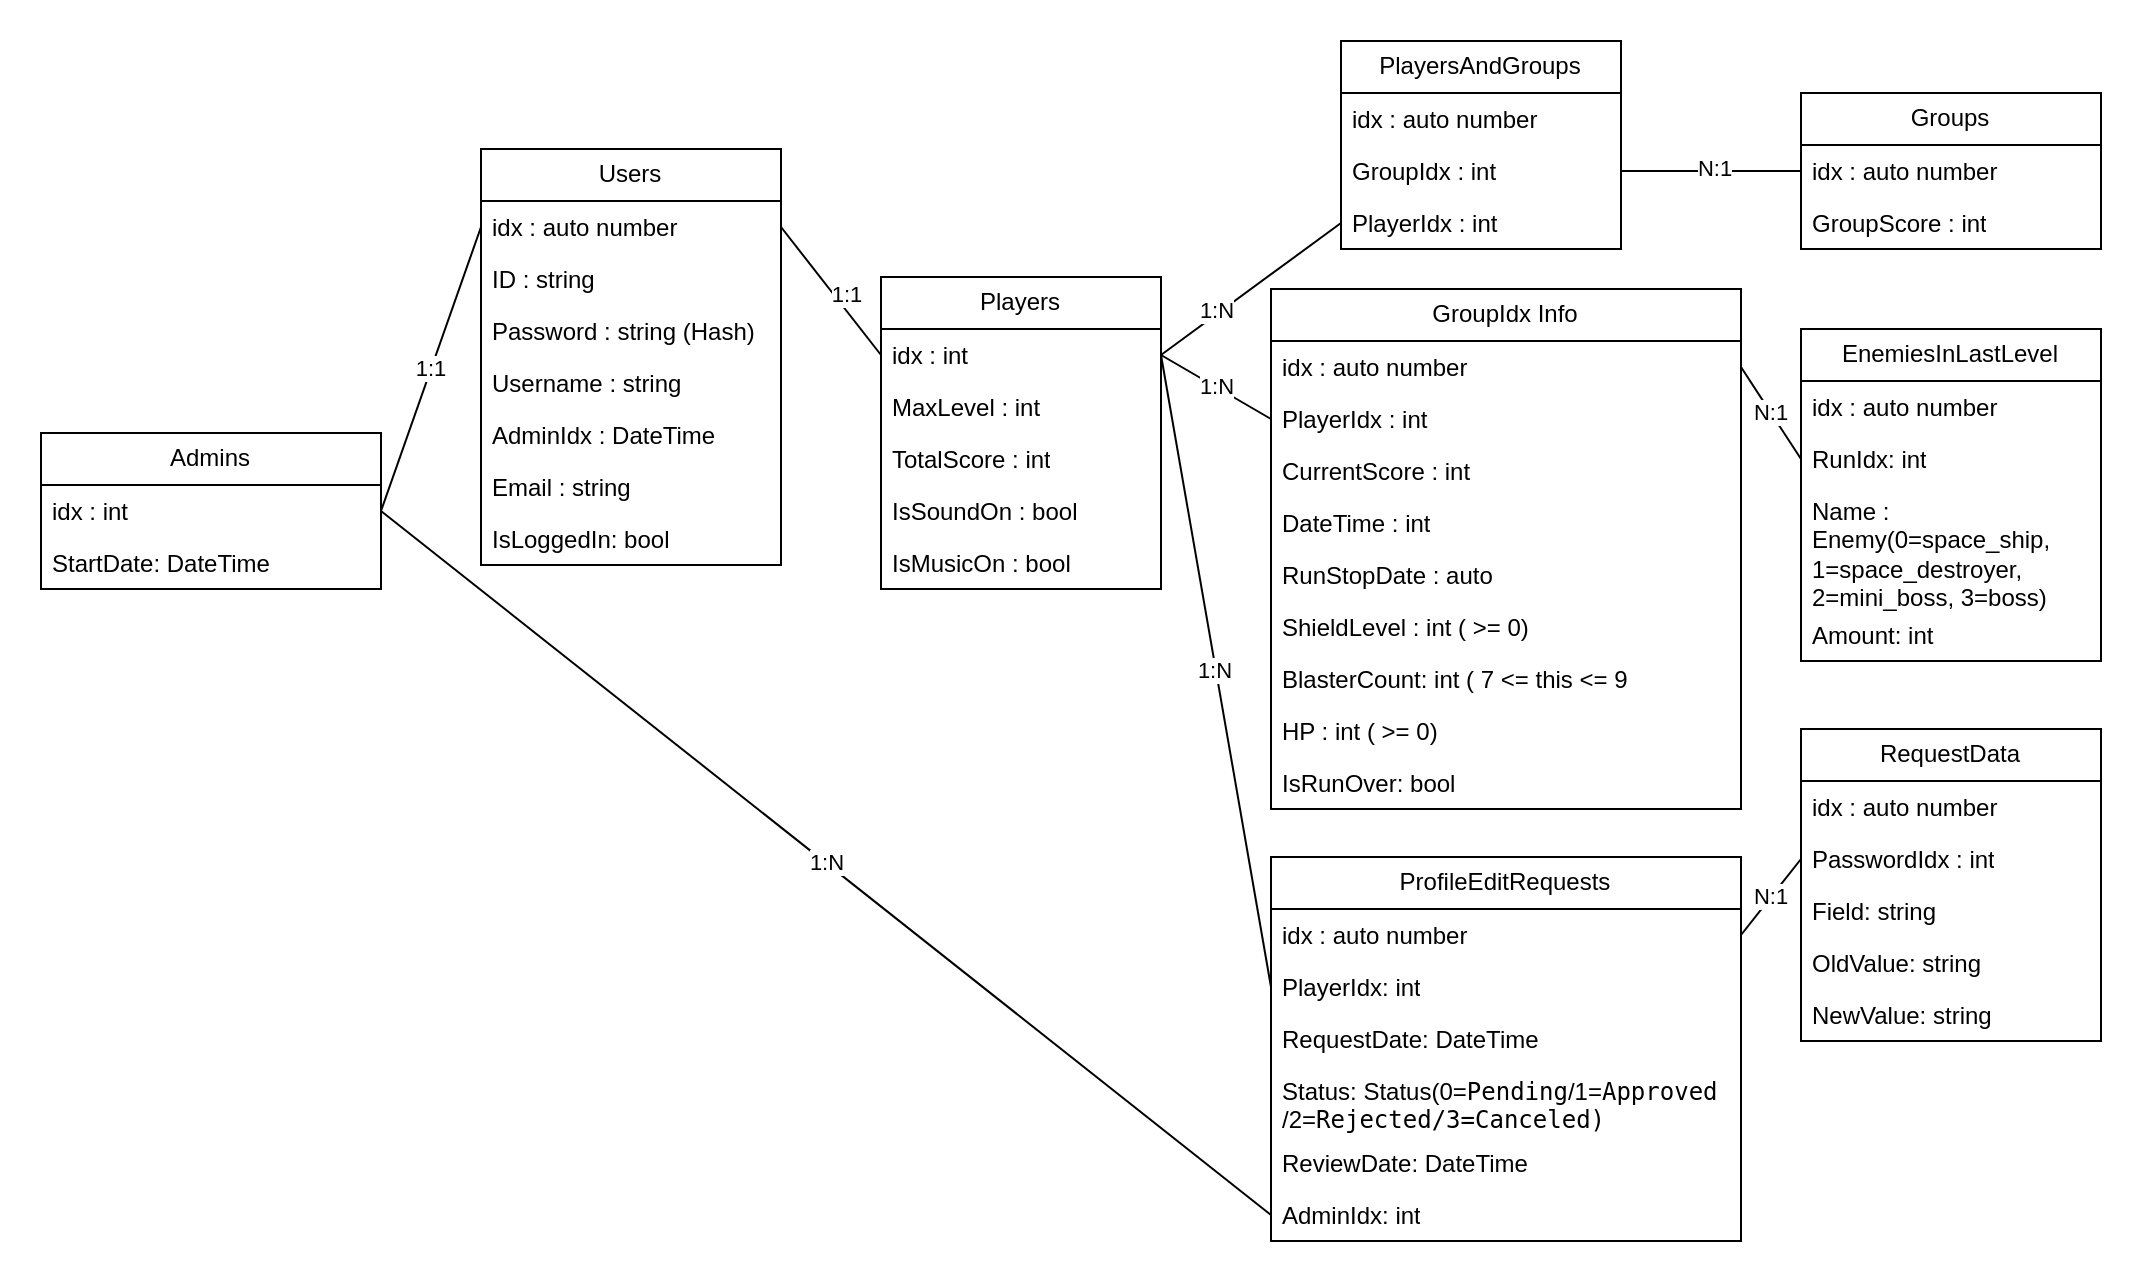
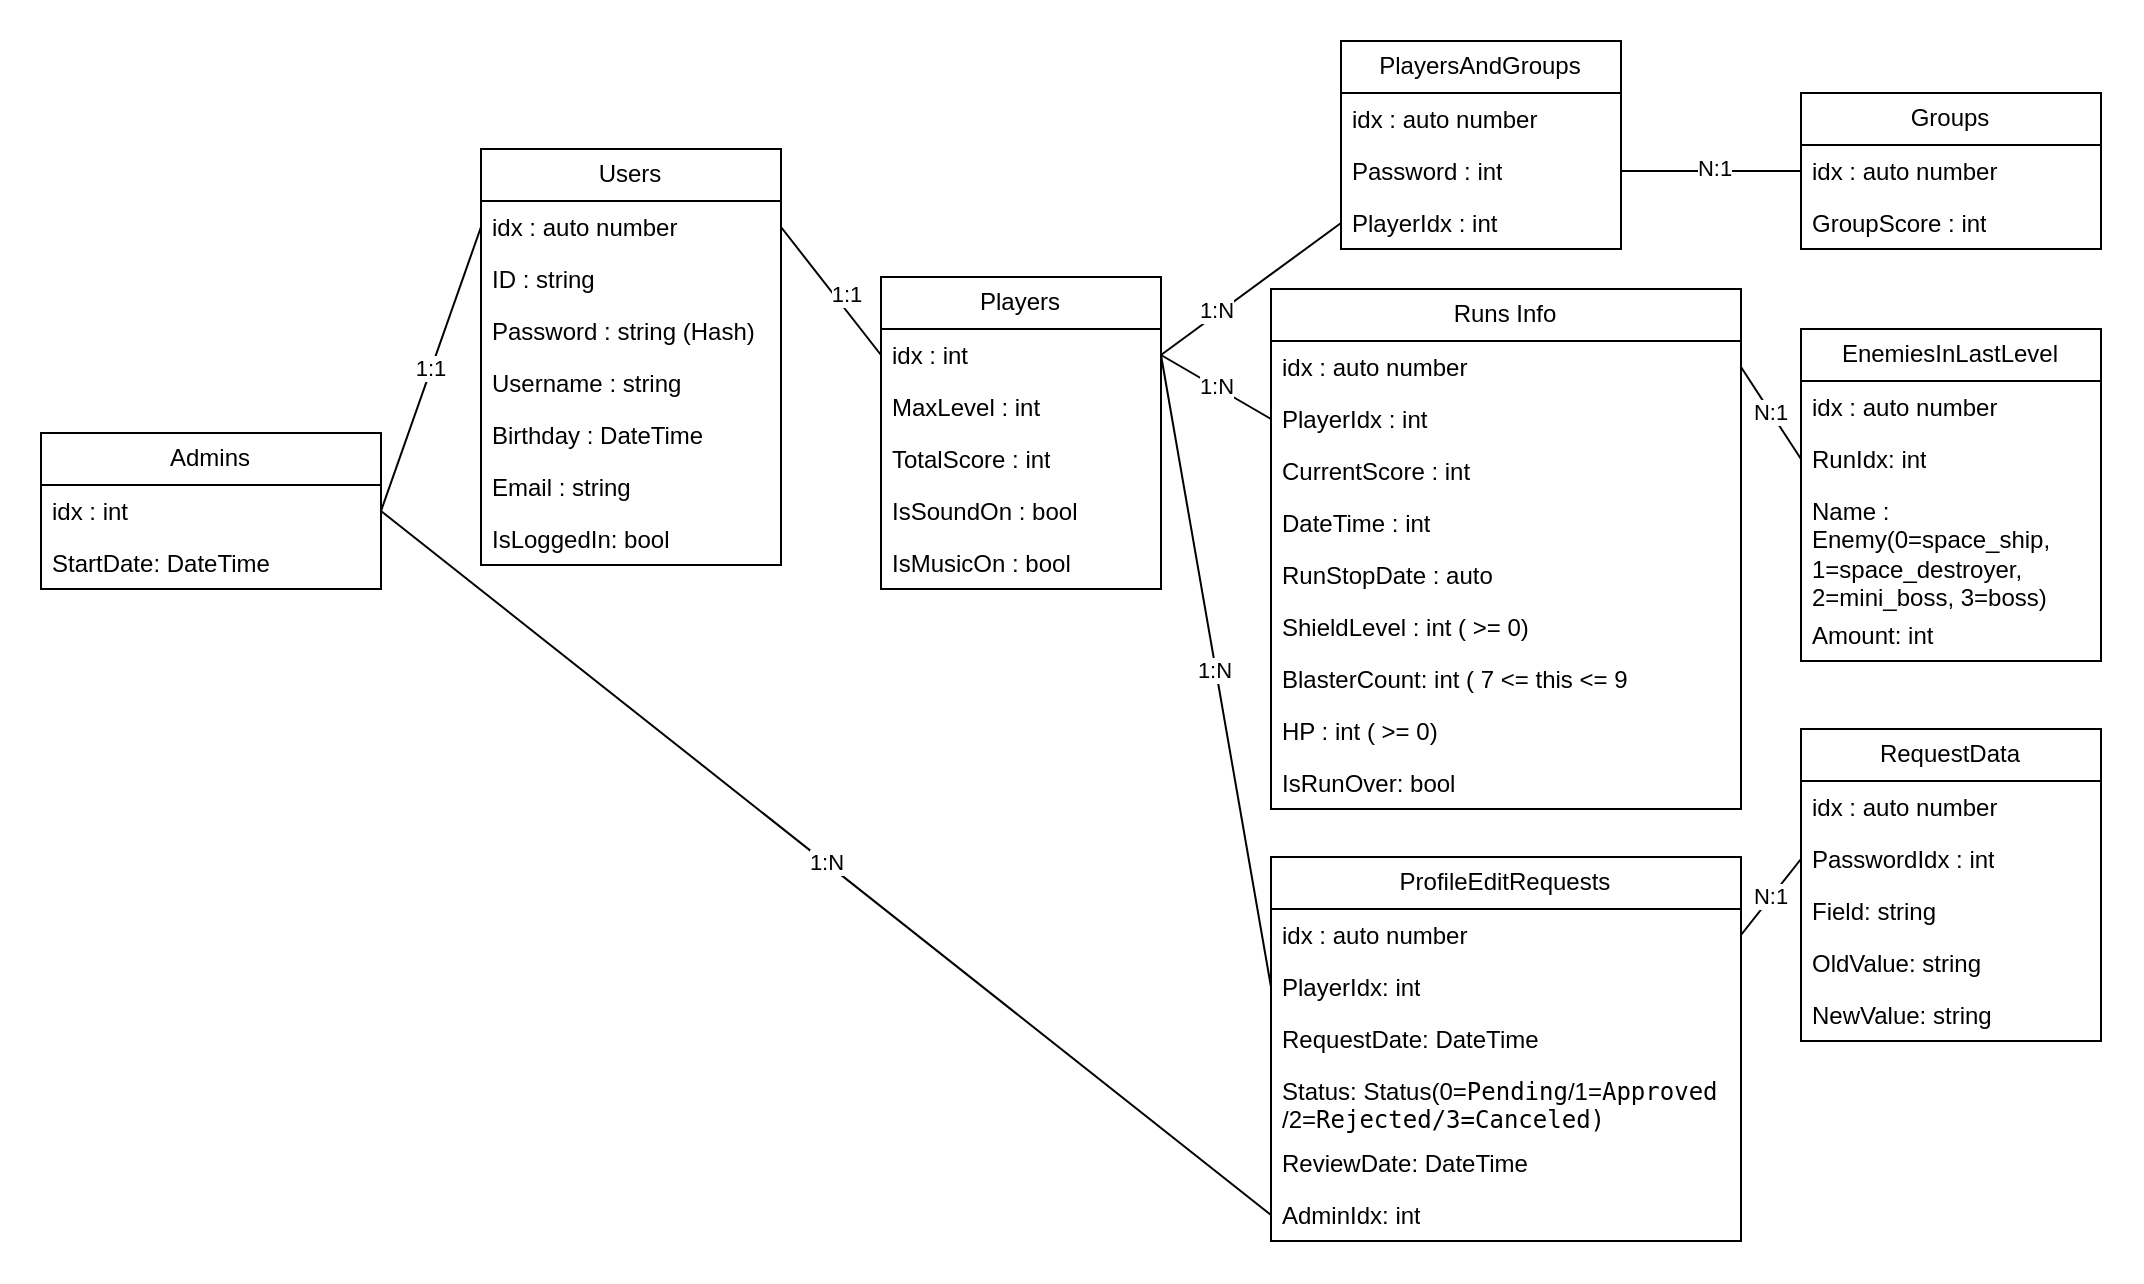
- <mxCell id="39" value="&lt;div&gt;GroupIdx : int&lt;/div&gt;" style="text;strokeColor=none;fillColor=none;align=left;verticalAlign=top;spacingLeft=4;spacingRight=4;overflow=hidden;rotatable=0;points=[[0,0.5],[1,0.5]];portConstraint=eastwest;whiteSpace=wrap;html=1;" parent="37" vertex="1"><mxGeometry y="52" width="140" height="26" as="geometry" /></mxCell>
+ <mxCell id="39" value="&lt;div&gt;Password : int&lt;/div&gt;" style="text;strokeColor=none;fillColor=none;align=left;verticalAlign=top;spacingLeft=4;spacingRight=4;overflow=hidden;rotatable=0;points=[[0,0.5],[1,0.5]];portConstraint=eastwest;whiteSpace=wrap;html=1;" parent="37" vertex="1"><mxGeometry y="52" width="140" height="26" as="geometry" /></mxCell>
- <mxCell id="25" value="GroupIdx Info" style="swimlane;fontStyle=0;childLayout=stackLayout;horizontal=1;startSize=26;fillColor=none;horizontalStack=0;resizeParent=1;resizeParentMax=0;resizeLast=0;collapsible=1;marginBottom=0;whiteSpace=wrap;html=1;" parent="1" vertex="1"><mxGeometry x="635" y="144" width="235" height="260" as="geometry" /></mxCell>
+ <mxCell id="25" value="Runs Info" style="swimlane;fontStyle=0;childLayout=stackLayout;horizontal=1;startSize=26;fillColor=none;horizontalStack=0;resizeParent=1;resizeParentMax=0;resizeLast=0;collapsible=1;marginBottom=0;whiteSpace=wrap;html=1;" parent="1" vertex="1"><mxGeometry x="635" y="144" width="235" height="260" as="geometry" /></mxCell>
- <mxCell id="17" value="AdminIdx : DateTime" style="text;strokeColor=none;fillColor=none;align=left;verticalAlign=top;spacingLeft=4;spacingRight=4;overflow=hidden;rotatable=0;points=[[0,0.5],[1,0.5]];portConstraint=eastwest;whiteSpace=wrap;html=1;" parent="12" vertex="1"><mxGeometry y="130" width="150" height="26" as="geometry" /></mxCell>
+ <mxCell id="17" value="Birthday : DateTime" style="text;strokeColor=none;fillColor=none;align=left;verticalAlign=top;spacingLeft=4;spacingRight=4;overflow=hidden;rotatable=0;points=[[0,0.5],[1,0.5]];portConstraint=eastwest;whiteSpace=wrap;html=1;" parent="12" vertex="1"><mxGeometry y="130" width="150" height="26" as="geometry" /></mxCell>
